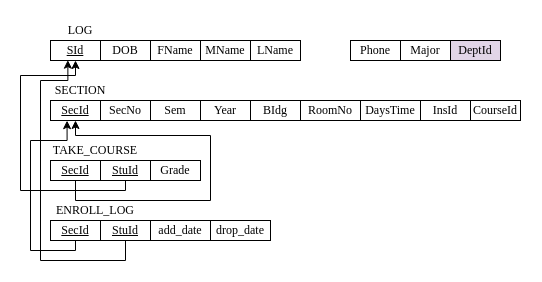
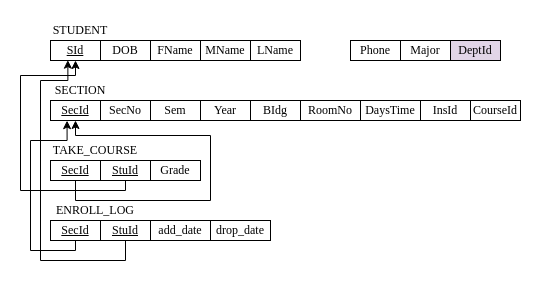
- <mxCell id="5" value="&lt;font face=&quot;Times New Roman&quot;&gt;LOG&lt;/font&gt;" style="text;html=1;align=center;verticalAlign=middle;whiteSpace=wrap;rounded=0;" parent="1" vertex="1"><mxGeometry x="50" y="20" width="60" height="20" as="geometry" /></mxCell>
+ <mxCell id="5" value="&lt;font face=&quot;Times New Roman&quot;&gt;STUDENT&lt;/font&gt;" style="text;html=1;align=center;verticalAlign=middle;whiteSpace=wrap;rounded=0;" parent="1" vertex="1"><mxGeometry x="50" y="20" width="60" height="20" as="geometry" /></mxCell>
